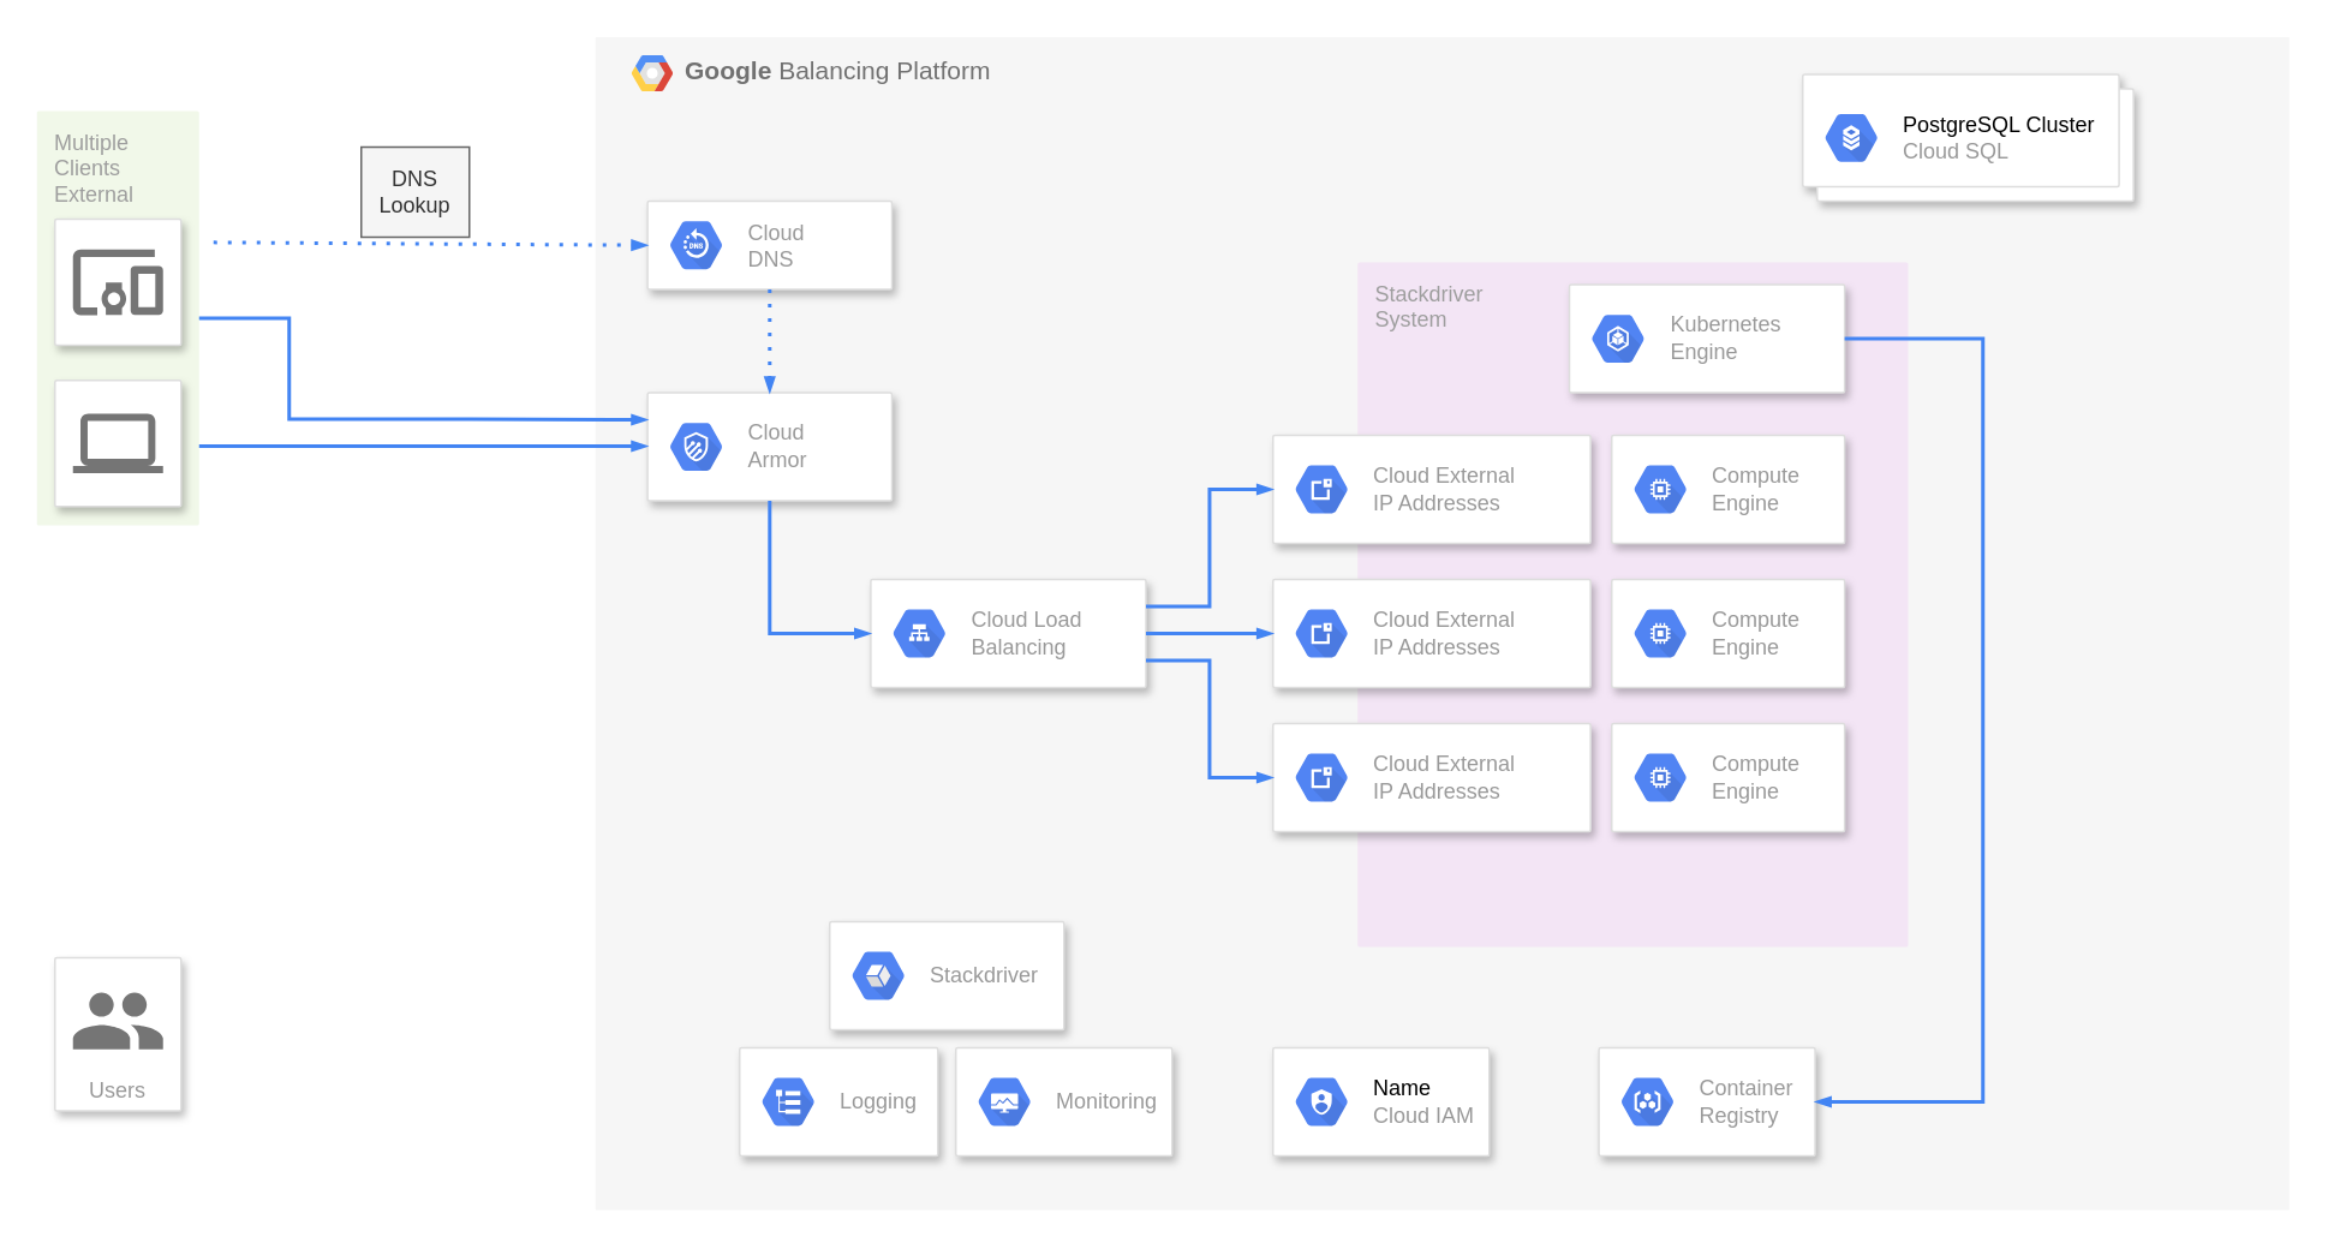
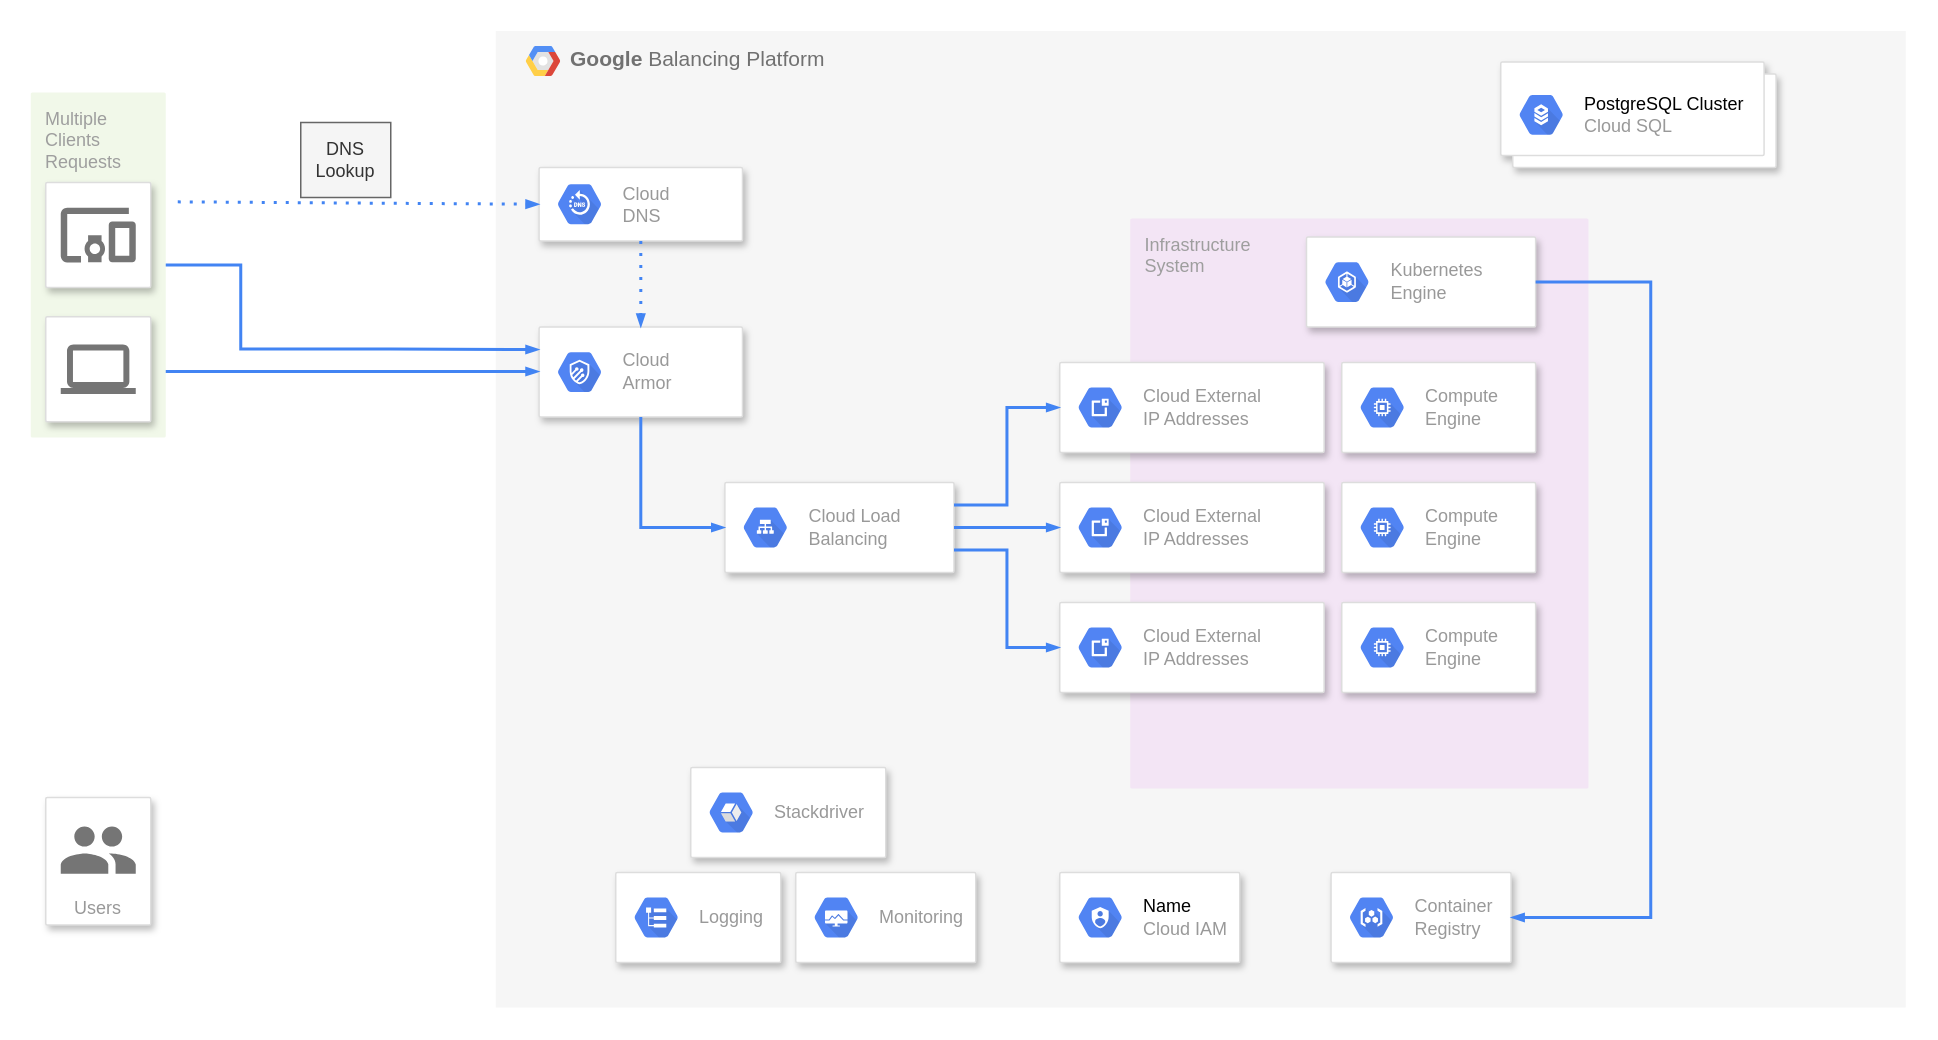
- <mxCell id="43" value="Multiple&lt;br&gt;Clients&lt;br&gt;External" style="rounded=1;absoluteArcSize=1;arcSize=2;html=1;strokeColor=none;gradientColor=none;shadow=0;dashed=0;fontSize=12;fontColor=#9E9E9E;align=left;verticalAlign=top;spacing=10;spacingTop=-4;fillColor=#F1F8E9;" parent="1" vertex="1"><mxGeometry x="20" y="61" width="90" height="230" as="geometry" /></mxCell>
+ <mxCell id="43" value="Multiple&lt;br&gt;Clients&lt;br&gt;Requests" style="rounded=1;absoluteArcSize=1;arcSize=2;html=1;strokeColor=none;gradientColor=none;shadow=0;dashed=0;fontSize=12;fontColor=#9E9E9E;align=left;verticalAlign=top;spacing=10;spacingTop=-4;fillColor=#F1F8E9;" parent="1" vertex="1"><mxGeometry x="20" y="61" width="90" height="230" as="geometry" /></mxCell>
- <mxCell id="11" value="Stackdriver&#10;System" style="sketch=0;points=[[0,0,0],[0.25,0,0],[0.5,0,0],[0.75,0,0],[1,0,0],[1,0.25,0],[1,0.5,0],[1,0.75,0],[1,1,0],[0.75,1,0],[0.5,1,0],[0.25,1,0],[0,1,0],[0,0.75,0],[0,0.5,0],[0,0.25,0]];rounded=1;absoluteArcSize=1;arcSize=2;html=1;strokeColor=none;gradientColor=none;shadow=0;dashed=0;fontSize=12;fontColor=#9E9E9E;align=left;verticalAlign=top;spacing=10;spacingTop=-4;fillColor=#F3E5F5;" vertex="1" parent="2"><mxGeometry x="423" y="125" width="305.5" height="380" as="geometry" /></mxCell>
+ <mxCell id="11" value="Infrastructure&#10;System" style="sketch=0;points=[[0,0,0],[0.25,0,0],[0.5,0,0],[0.75,0,0],[1,0,0],[1,0.25,0],[1,0.5,0],[1,0.75,0],[1,1,0],[0.75,1,0],[0.5,1,0],[0.25,1,0],[0,1,0],[0,0.75,0],[0,0.5,0],[0,0.25,0]];rounded=1;absoluteArcSize=1;arcSize=2;html=1;strokeColor=none;gradientColor=none;shadow=0;dashed=0;fontSize=12;fontColor=#9E9E9E;align=left;verticalAlign=top;spacing=10;spacingTop=-4;fillColor=#F3E5F5;" vertex="1" parent="2"><mxGeometry x="423" y="125" width="305.5" height="380" as="geometry" /></mxCell>
